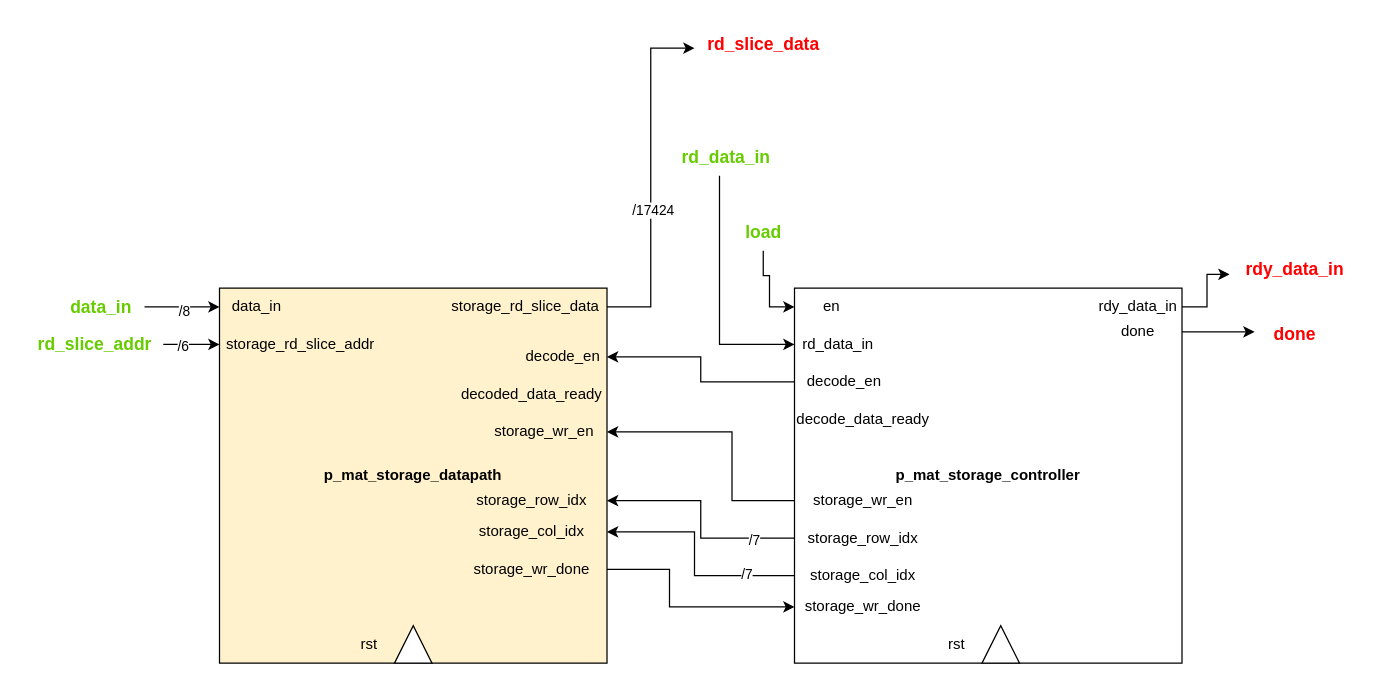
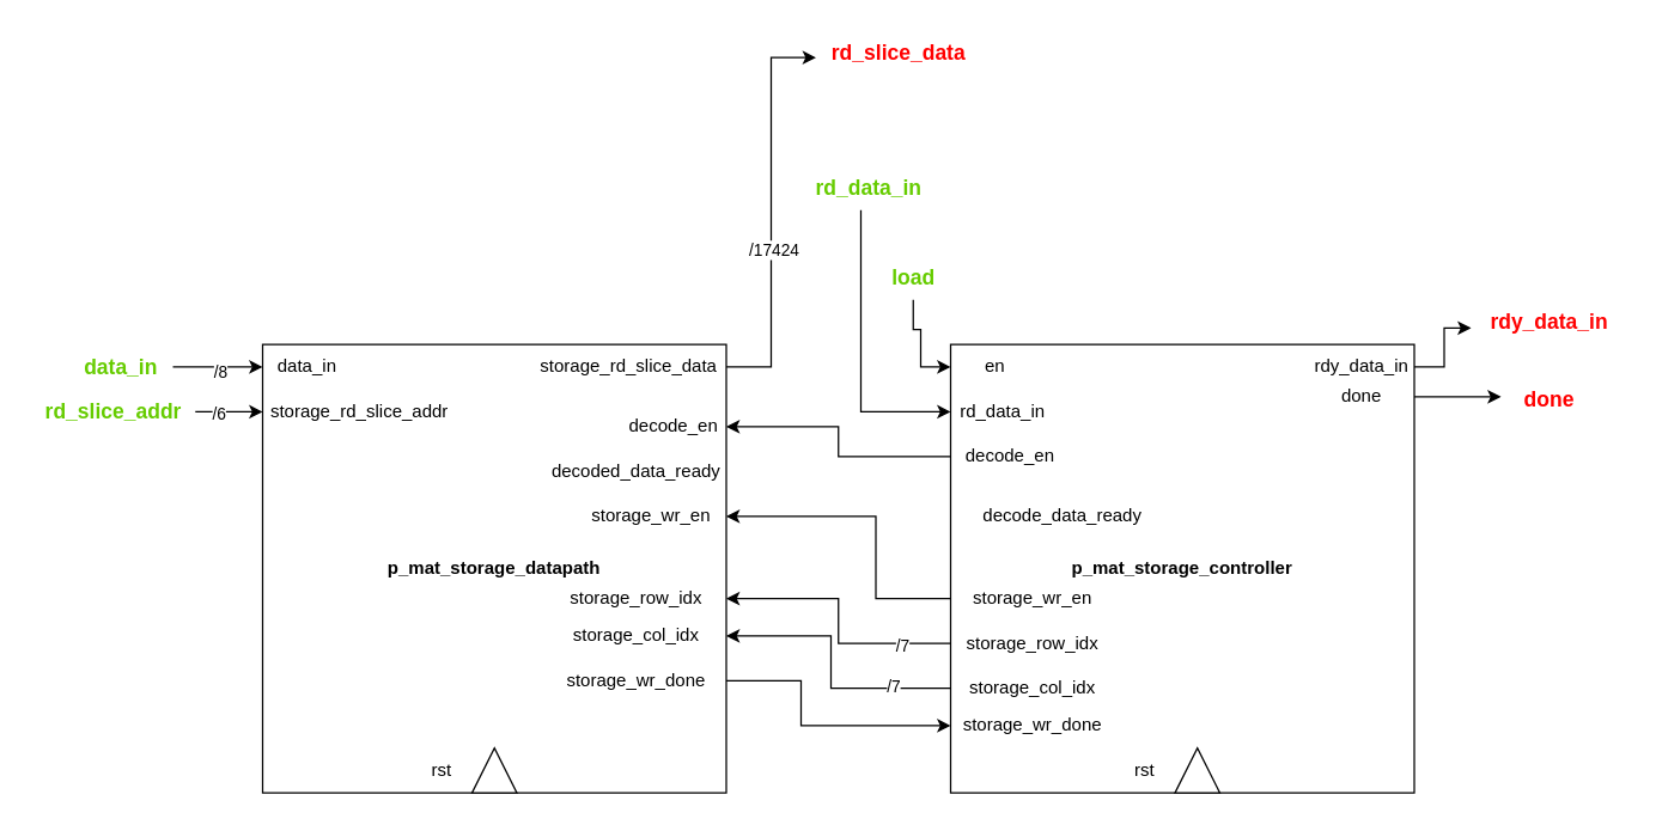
- <mxCell id="46" value="&lt;b&gt;&lt;font color=&quot;#ff0000&quot; style=&quot;font-size: 14px;&quot;&gt;rd_slice_data&lt;/font&gt;&lt;/b&gt;" style="text;html=1;align=center;verticalAlign=middle;resizable=0;points=[];autosize=1;strokeColor=none;fillColor=none;" parent="1" vertex="1"><mxGeometry x="555" y="20" width="110" height="30" as="geometry" /></mxCell>
+ <mxCell id="46" value="&lt;b&gt;&lt;font color=&quot;#ff0000&quot; style=&quot;font-size: 14px;&quot;&gt;rd_slice_data&lt;/font&gt;&lt;/b&gt;" style="text;html=1;align=center;verticalAlign=middle;resizable=0;points=[];autosize=1;strokeColor=none;fillColor=none;" parent="1" vertex="1"><mxGeometry x="545" y="20" width="110" height="30" as="geometry" /></mxCell>
- <mxCell id="22" value="decode_data_ready" style="text;html=1;strokeColor=none;fillColor=none;align=center;verticalAlign=middle;whiteSpace=wrap;rounded=0;" parent="1" vertex="1"><mxGeometry x="635" y="320" width="110" height="30" as="geometry" /></mxCell>
+ <mxCell id="22" value="decode_data_ready" style="text;html=1;strokeColor=none;fillColor=none;align=center;verticalAlign=middle;whiteSpace=wrap;rounded=0;" parent="1" vertex="1"><mxGeometry x="655" y="330" width="110" height="30" as="geometry" /></mxCell>
- <mxCell id="2" value="&lt;b&gt;p_mat_storage_datapath&lt;/b&gt;" style="rounded=0;whiteSpace=wrap;html=1;fillColor=#fff2cc;" parent="1" vertex="1"><mxGeometry x="175" y="230" width="310" height="300" as="geometry" /></mxCell>
+ <mxCell id="2" value="&lt;b&gt;p_mat_storage_datapath&lt;/b&gt;" style="rounded=0;whiteSpace=wrap;html=1;" parent="1" vertex="1"><mxGeometry x="175" y="230" width="310" height="300" as="geometry" /></mxCell>
